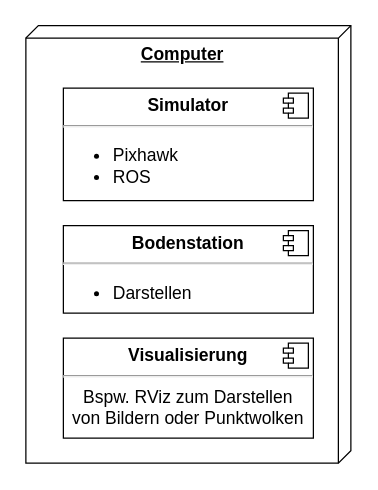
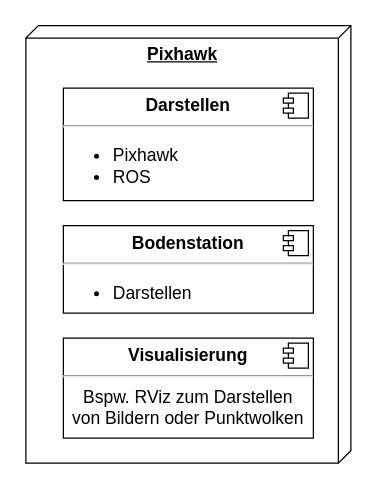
- <mxCell id="2" value="&lt;font style=&quot;font-size: 14px;&quot;&gt;&lt;b&gt;Computer&lt;/b&gt;&lt;/font&gt;" style="verticalAlign=top;align=center;spacingTop=8;spacingLeft=2;spacingRight=12;shape=cube;size=10;direction=south;fontStyle=4;html=1;" parent="1" vertex="1"><mxGeometry width="260" height="350" as="geometry" x="20" y="20" /></mxCell>
+ <mxCell id="2" value="&lt;font style=&quot;font-size: 14px;&quot;&gt;&lt;b&gt;Pixhawk&lt;/b&gt;&lt;/font&gt;" style="verticalAlign=top;align=center;spacingTop=8;spacingLeft=2;spacingRight=12;shape=cube;size=10;direction=south;fontStyle=4;html=1;" parent="1" vertex="1"><mxGeometry width="260" height="350" as="geometry" x="20" y="20" /></mxCell>
- <mxCell id="3" value="&lt;p style=&quot;margin:0px;margin-top:6px;text-align:center;&quot;&gt;&lt;b&gt;Simulator&lt;/b&gt;&lt;br&gt;&lt;/p&gt;&lt;hr&gt;&lt;p style=&quot;margin: 0px 0px 0px 8px;&quot;&gt;&lt;/p&gt;&lt;ul&gt;&lt;li&gt;Pixhawk&lt;/li&gt;&lt;li&gt;ROS&lt;/li&gt;&lt;/ul&gt;&lt;p&gt;&lt;/p&gt;" style="align=left;overflow=fill;html=1;dropTarget=0;fontSize=14;" parent="1" vertex="1"><mxGeometry x="50" y="70" width="200" height="90" as="geometry" /></mxCell>
+ <mxCell id="3" value="&lt;p style=&quot;margin:0px;margin-top:6px;text-align:center;&quot;&gt;&lt;b&gt;Darstellen&lt;/b&gt;&lt;br&gt;&lt;/p&gt;&lt;hr&gt;&lt;p style=&quot;margin: 0px 0px 0px 8px;&quot;&gt;&lt;/p&gt;&lt;ul&gt;&lt;li&gt;Pixhawk&lt;/li&gt;&lt;li&gt;ROS&lt;/li&gt;&lt;/ul&gt;&lt;p&gt;&lt;/p&gt;" style="align=left;overflow=fill;html=1;dropTarget=0;fontSize=14;" parent="1" vertex="1"><mxGeometry x="50" y="70" width="200" height="90" as="geometry" /></mxCell>
